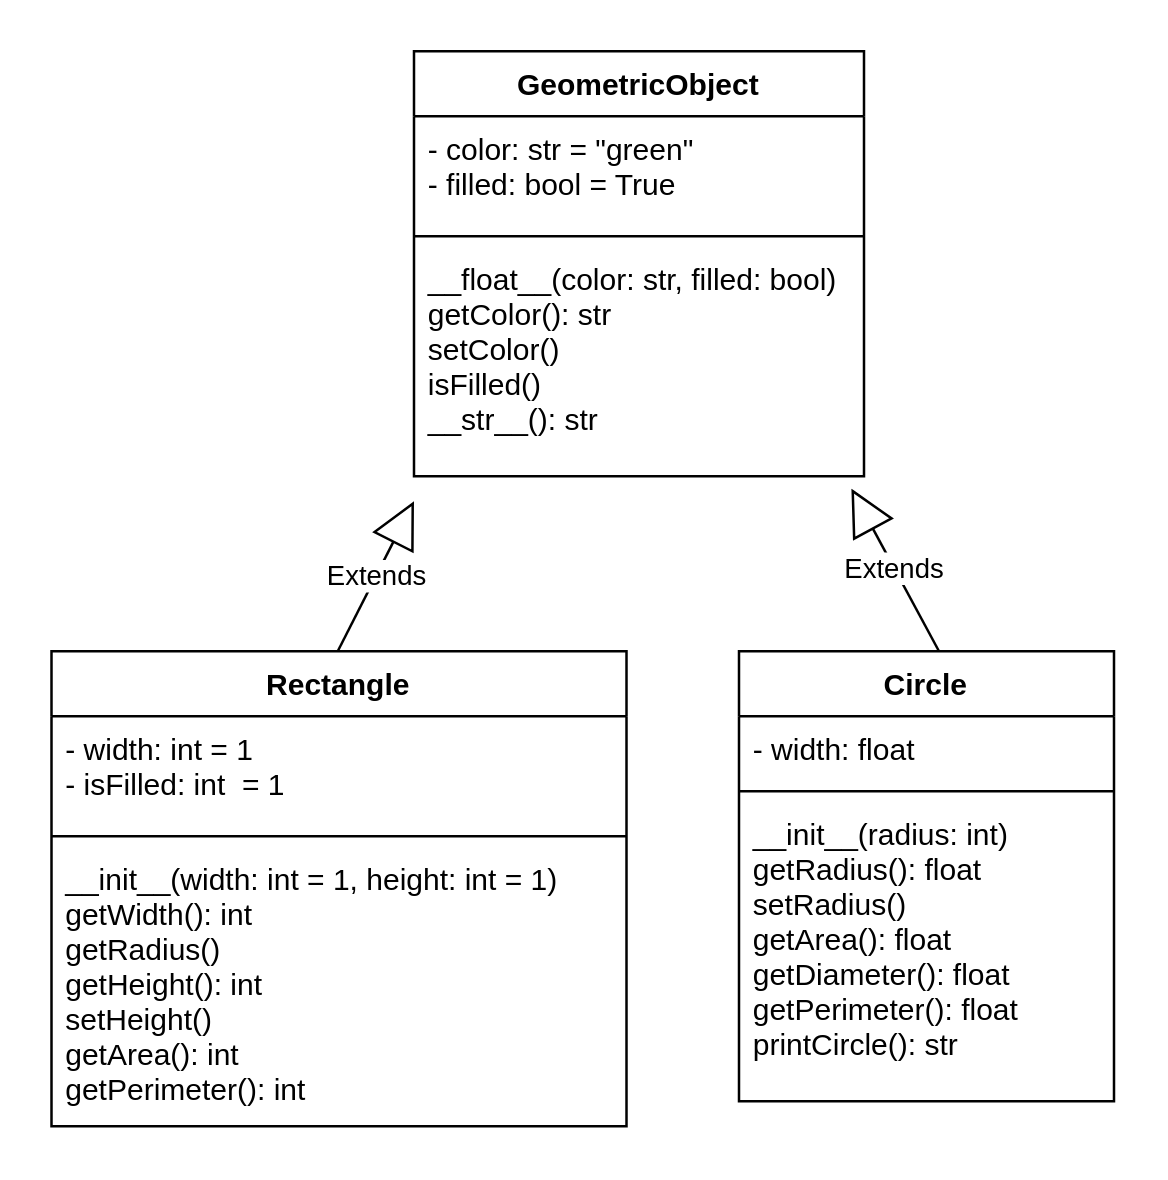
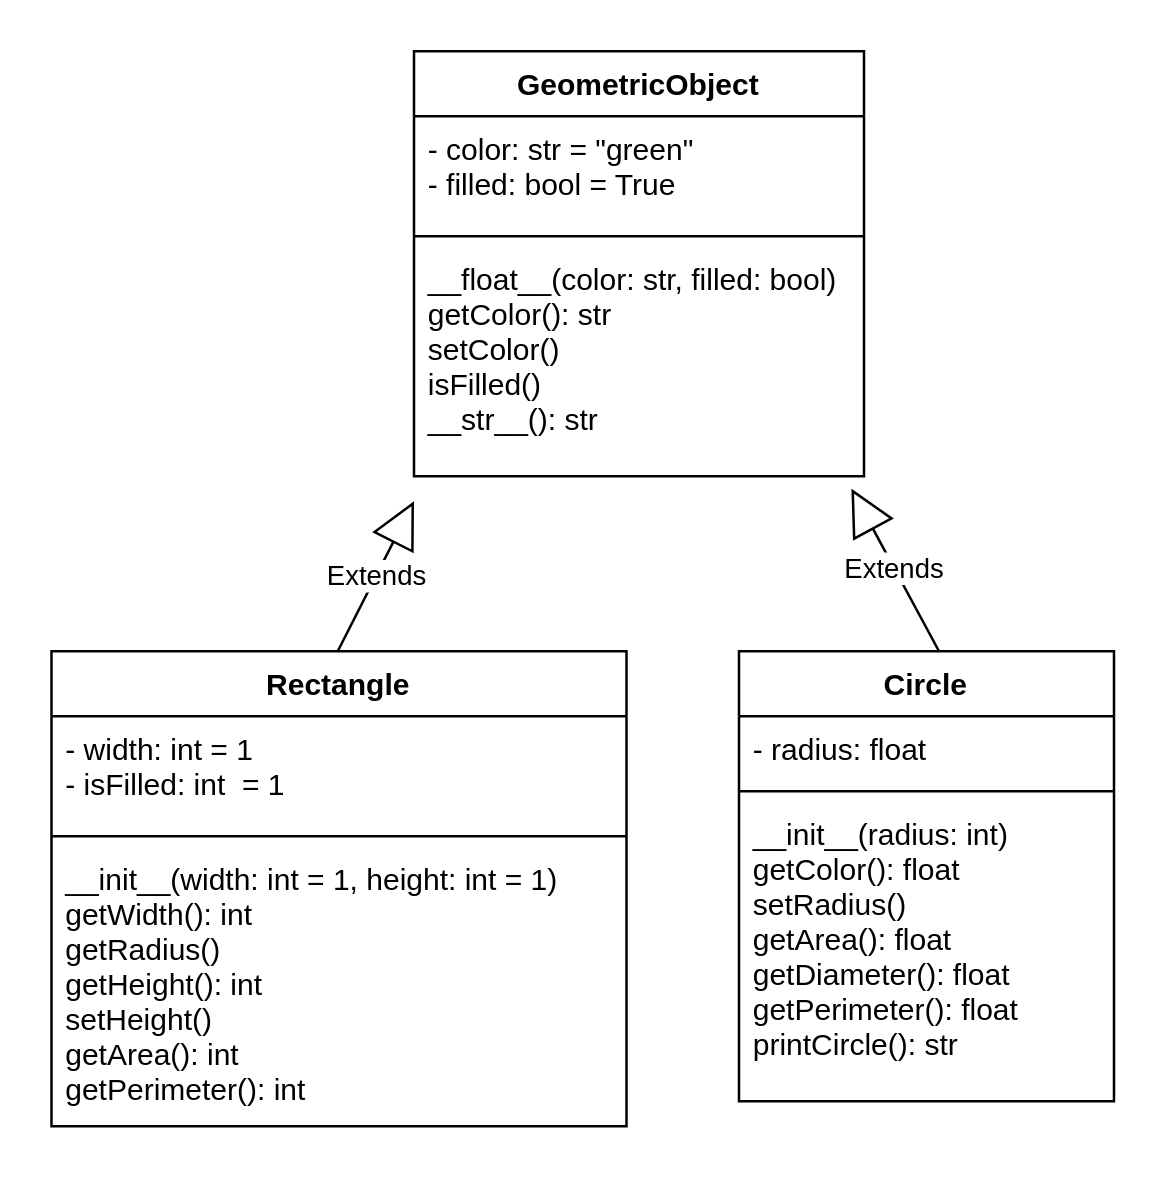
- <mxCell id="7" value="- width: float" style="text;strokeColor=none;fillColor=none;align=left;verticalAlign=top;spacingLeft=4;spacingRight=4;overflow=hidden;rotatable=0;points=[[0,0.5],[1,0.5]];portConstraint=eastwest;" parent="6" vertex="1"><mxGeometry y="26" width="150" height="26" as="geometry" /></mxCell>
+ <mxCell id="7" value="- radius: float" style="text;strokeColor=none;fillColor=none;align=left;verticalAlign=top;spacingLeft=4;spacingRight=4;overflow=hidden;rotatable=0;points=[[0,0.5],[1,0.5]];portConstraint=eastwest;" parent="6" vertex="1"><mxGeometry y="26" width="150" height="26" as="geometry" /></mxCell>
- <mxCell id="9" value="__init__(radius: int)&#10;getRadius(): float&#10;setRadius()&#10;getArea(): float&#10;getDiameter(): float&#10;getPerimeter(): float&#10;printCircle(): str&#10;" style="text;strokeColor=none;fillColor=none;align=left;verticalAlign=top;spacingLeft=4;spacingRight=4;overflow=hidden;rotatable=0;points=[[0,0.5],[1,0.5]];portConstraint=eastwest;" parent="6" vertex="1"><mxGeometry y="60" width="150" height="120" as="geometry" /></mxCell>
+ <mxCell id="9" value="__init__(radius: int)&#10;getColor(): float&#10;setRadius()&#10;getArea(): float&#10;getDiameter(): float&#10;getPerimeter(): float&#10;printCircle(): str&#10;" style="text;strokeColor=none;fillColor=none;align=left;verticalAlign=top;spacingLeft=4;spacingRight=4;overflow=hidden;rotatable=0;points=[[0,0.5],[1,0.5]];portConstraint=eastwest;" parent="6" vertex="1"><mxGeometry y="60" width="150" height="120" as="geometry" /></mxCell>
